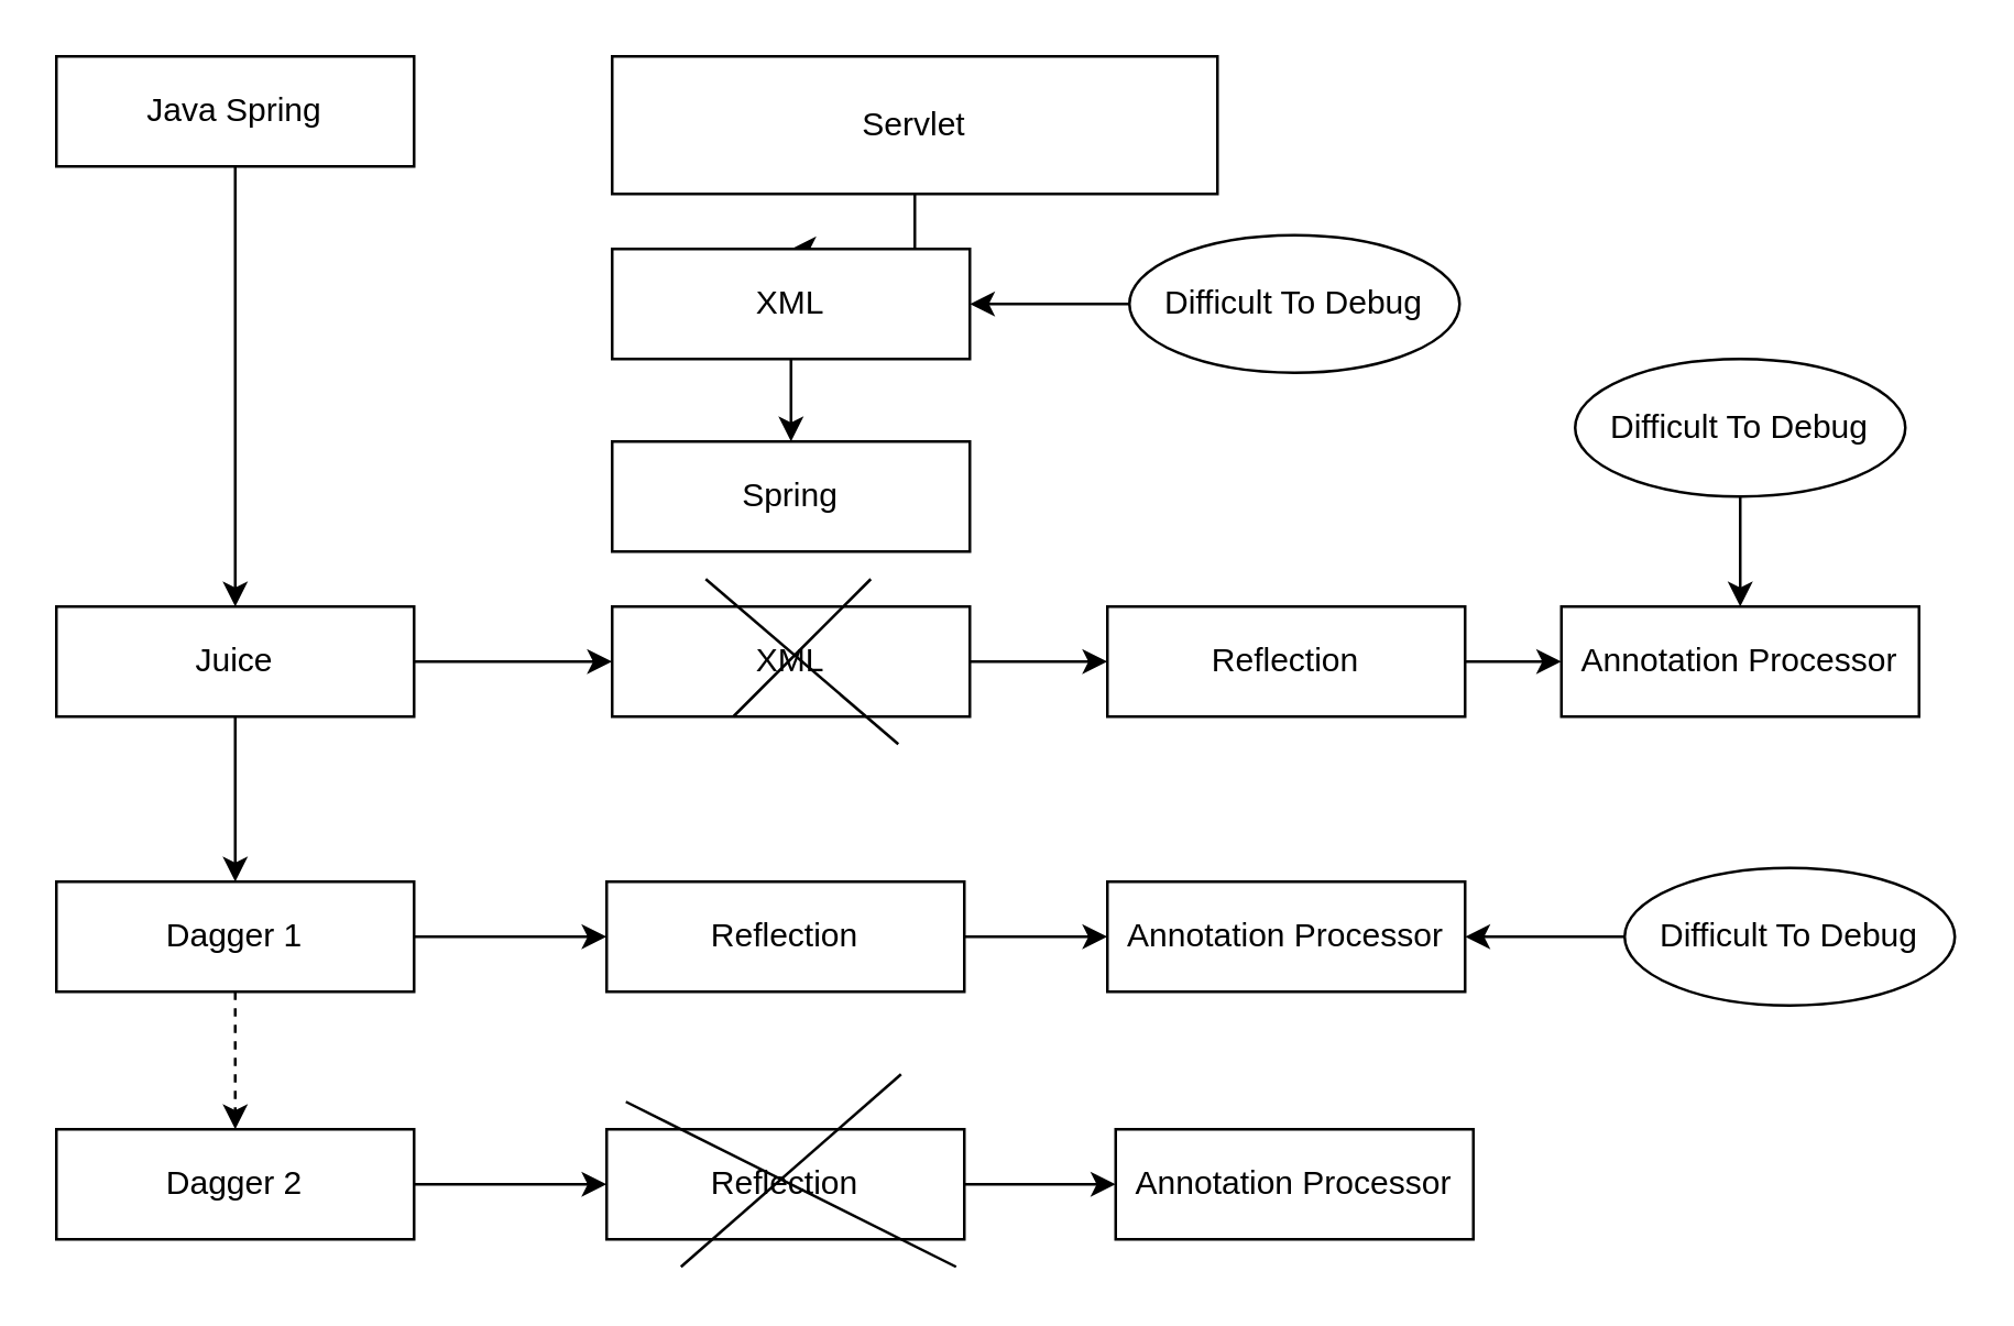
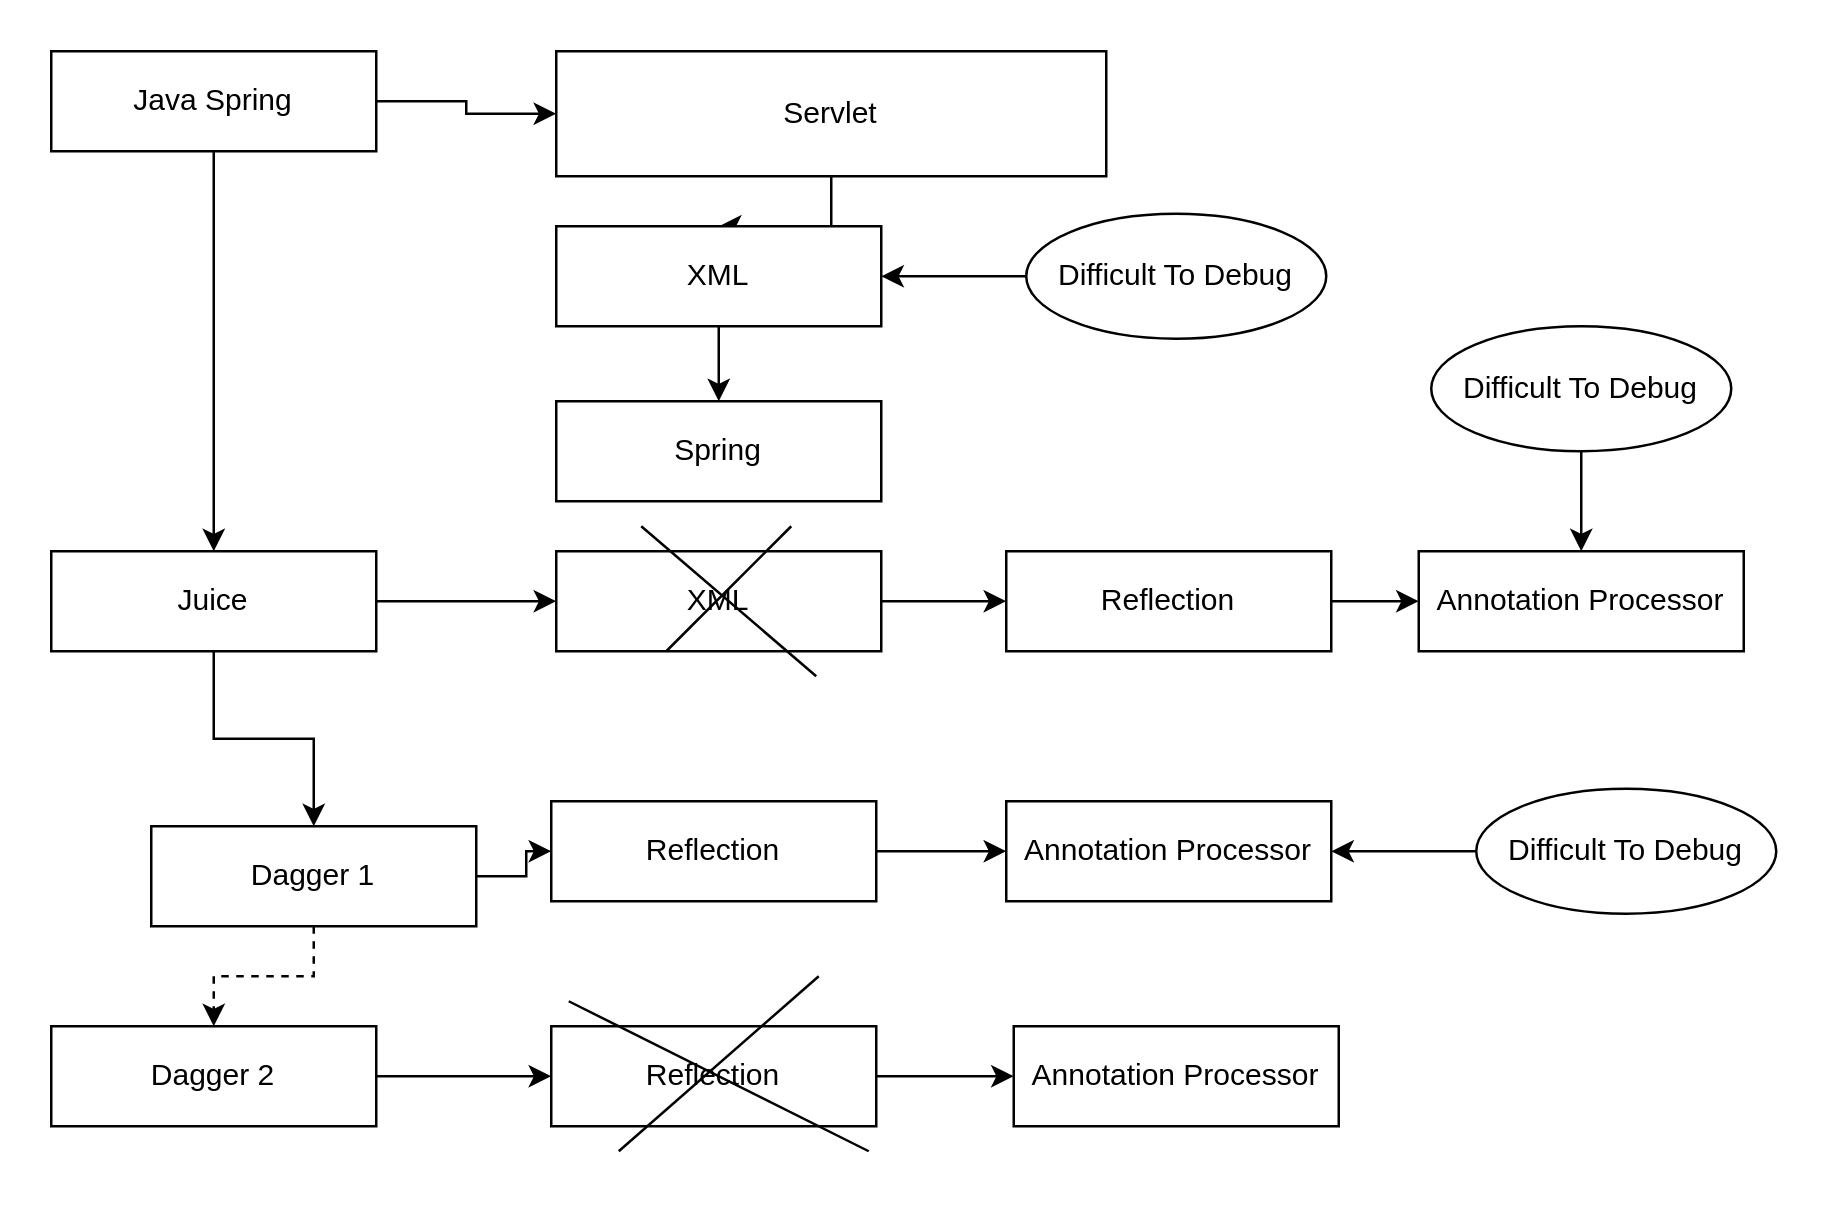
+ <mxCell id="2" value="" style="edgeStyle=orthogonalEdgeStyle;rounded=0;orthogonalLoop=1;jettySize=auto;html=1;" edge="1" parent="1" source="4" target="6"><mxGeometry relative="1" as="geometry" /></mxCell>
- <mxCell id="23" value="Dagger 1" style="rounded=0;whiteSpace=wrap;html=1;direction=south;" vertex="1" parent="1"><mxGeometry x="20" y="320" width="130" height="40" as="geometry" /></mxCell>
+ <mxCell id="23" value="Dagger 1" style="rounded=0;whiteSpace=wrap;html=1;direction=south;" vertex="1" parent="1"><mxGeometry x="60" y="330" width="130" height="40" as="geometry" /></mxCell>
